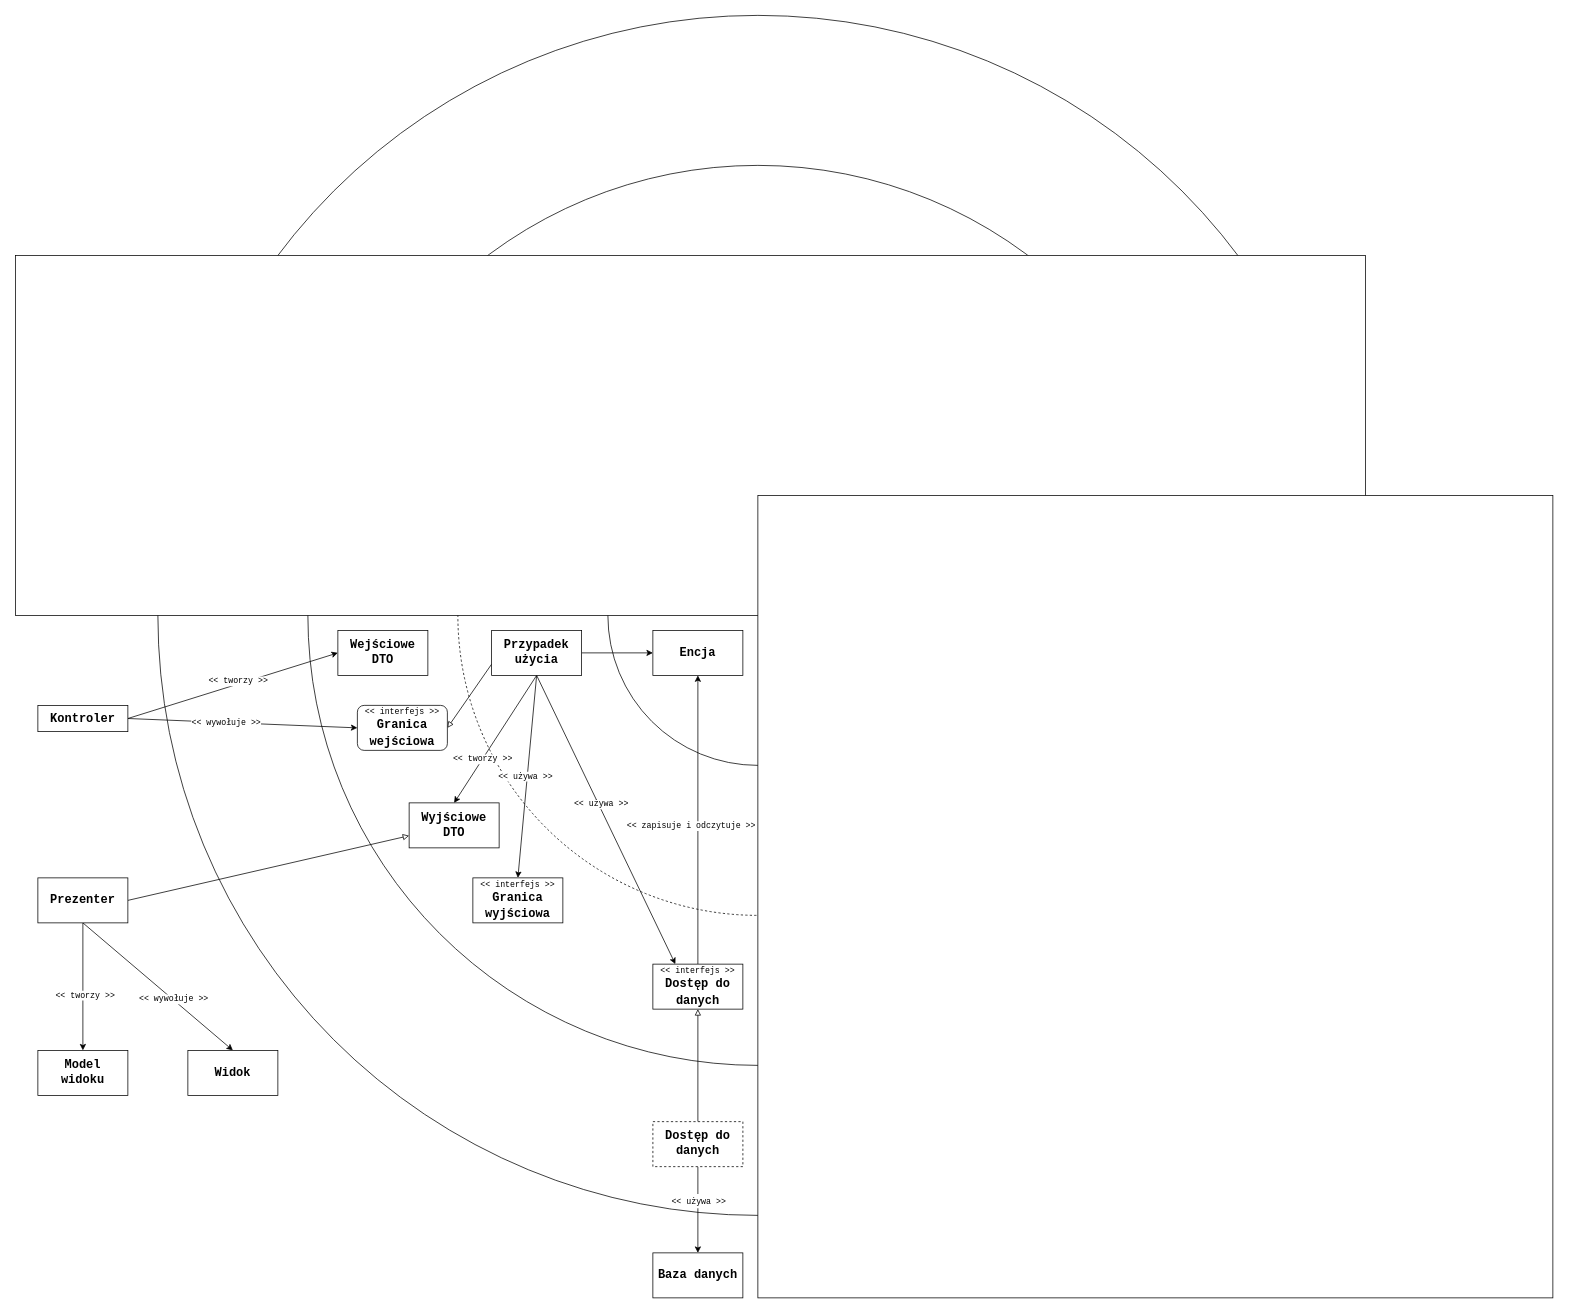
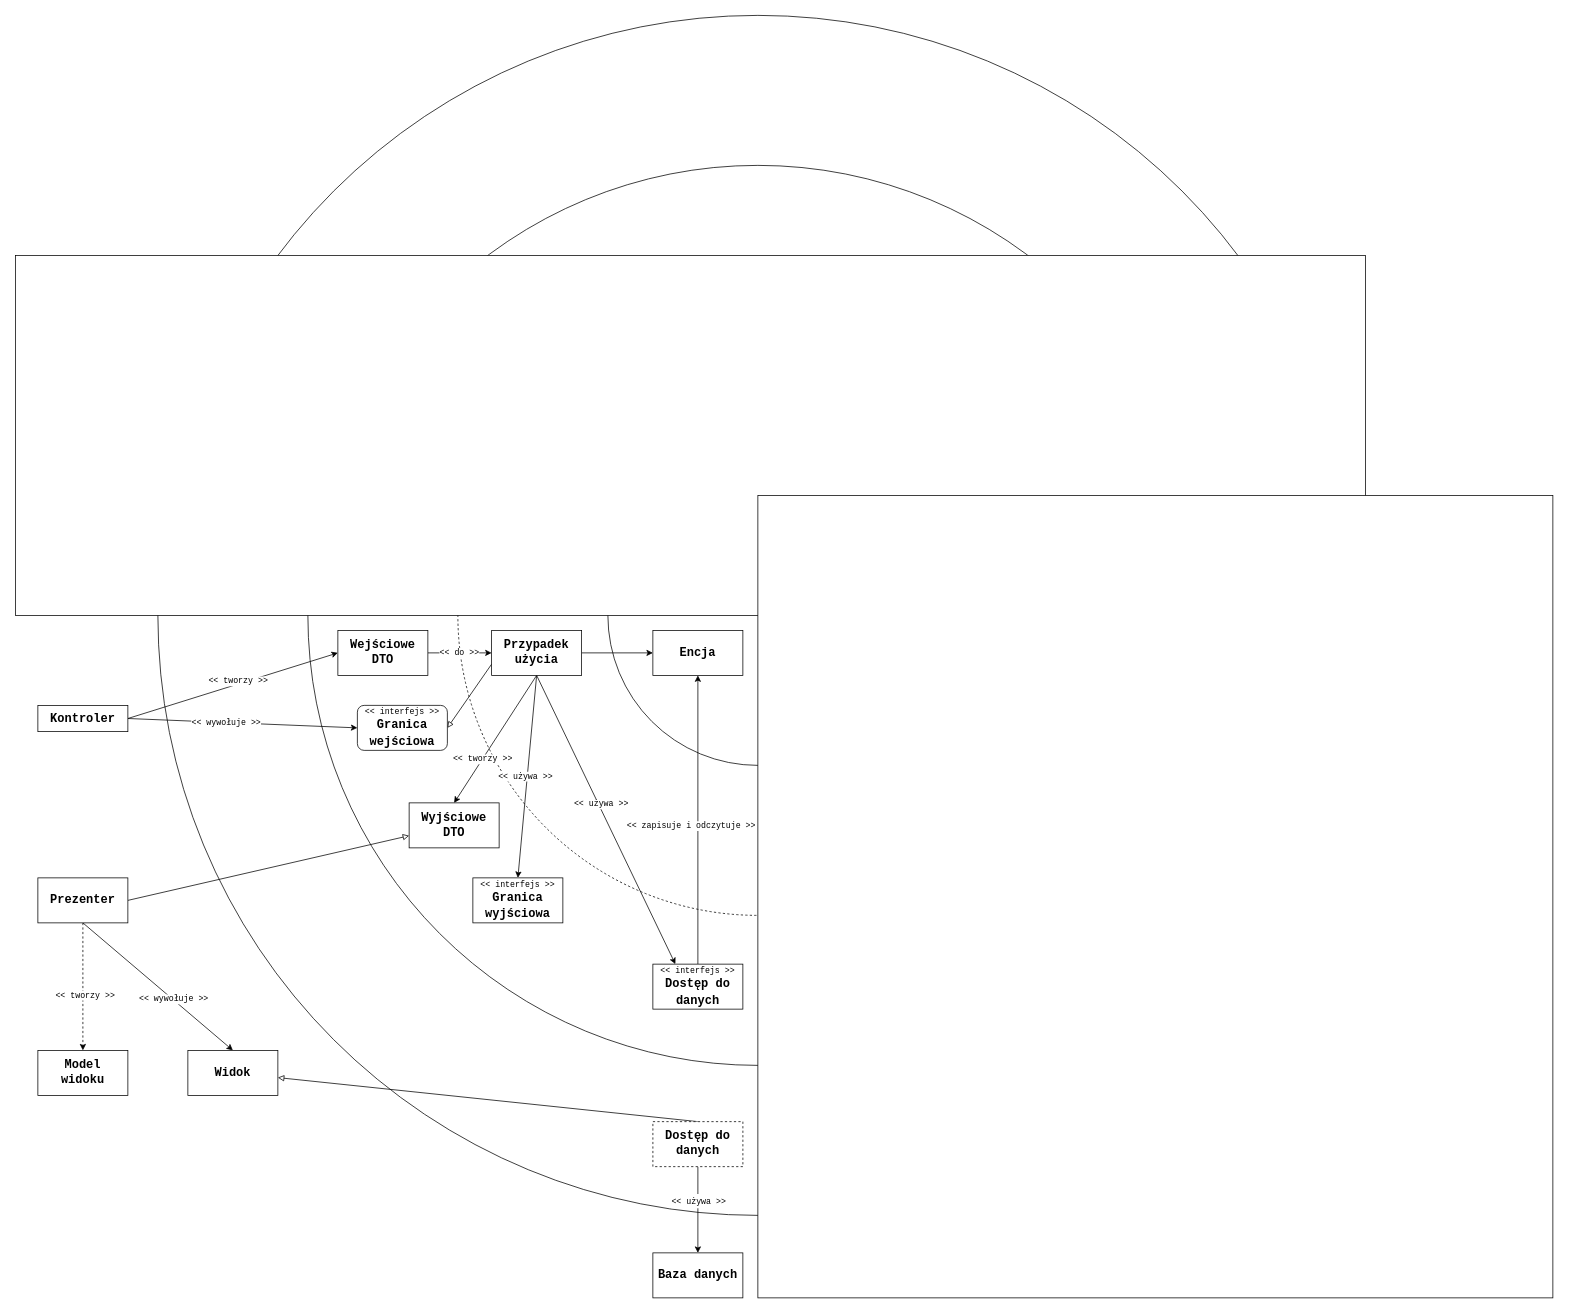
+ <mxCell id="18" style="edgeStyle=orthogonalEdgeStyle;rounded=0;orthogonalLoop=1;jettySize=auto;html=1;exitX=1;exitY=0.5;exitDx=0;exitDy=0;entryX=0;entryY=0.5;entryDx=0;entryDy=0;fontFamily=Courier New;fontSize=16;" parent="1" source="20" target="17" edge="1"><mxGeometry relative="1" as="geometry" /></mxCell>
+ <mxCell id="19" value="&amp;lt;&amp;lt; do &amp;gt;&amp;gt;" style="edgeLabel;html=1;align=center;verticalAlign=middle;resizable=0;points=[];fontSize=11;fontFamily=Courier New;" parent="18" vertex="1" connectable="0"><mxGeometry x="-0.271" y="1" relative="1" as="geometry"><mxPoint x="10" as="offset" /></mxGeometry></mxCell>
- <mxCell id="38" style="edgeStyle=none;rounded=0;orthogonalLoop=1;jettySize=auto;html=1;exitX=0.5;exitY=1;exitDx=0;exitDy=0;entryX=0.5;entryY=0;entryDx=0;entryDy=0;fontFamily=Courier New;fontSize=11;endArrow=classic;endFill=1;" parent="1" source="42" target="43" edge="1"><mxGeometry relative="1" as="geometry" /></mxCell>
+ <mxCell id="38" style="edgeStyle=none;rounded=0;orthogonalLoop=1;jettySize=auto;html=1;exitX=0.5;exitY=1;exitDx=0;exitDy=0;entryX=0.5;entryY=0;entryDx=0;entryDy=0;fontFamily=Courier New;fontSize=11;endArrow=classic;endFill=1;dashed=1;" parent="1" source="42" target="43" edge="1"><mxGeometry relative="1" as="geometry" /></mxCell>
- <mxCell id="27" style="edgeStyle=none;rounded=0;orthogonalLoop=1;jettySize=auto;html=1;exitX=0.5;exitY=0;exitDx=0;exitDy=0;entryX=0.5;entryY=1;entryDx=0;entryDy=0;fontFamily=Courier New;fontSize=11;endArrow=block;endFill=0;" parent="1" source="30" target="26" edge="1"><mxGeometry relative="1" as="geometry" /></mxCell>
+ <mxCell id="27" style="edgeStyle=none;rounded=0;orthogonalLoop=1;jettySize=auto;html=1;exitX=0.5;exitY=0;exitDx=0;exitDy=0;fontFamily=Courier New;fontSize=11;endArrow=block;endFill=0;" parent="1" source="30" target="44" edge="1"><mxGeometry relative="1" as="geometry" /></mxCell>
